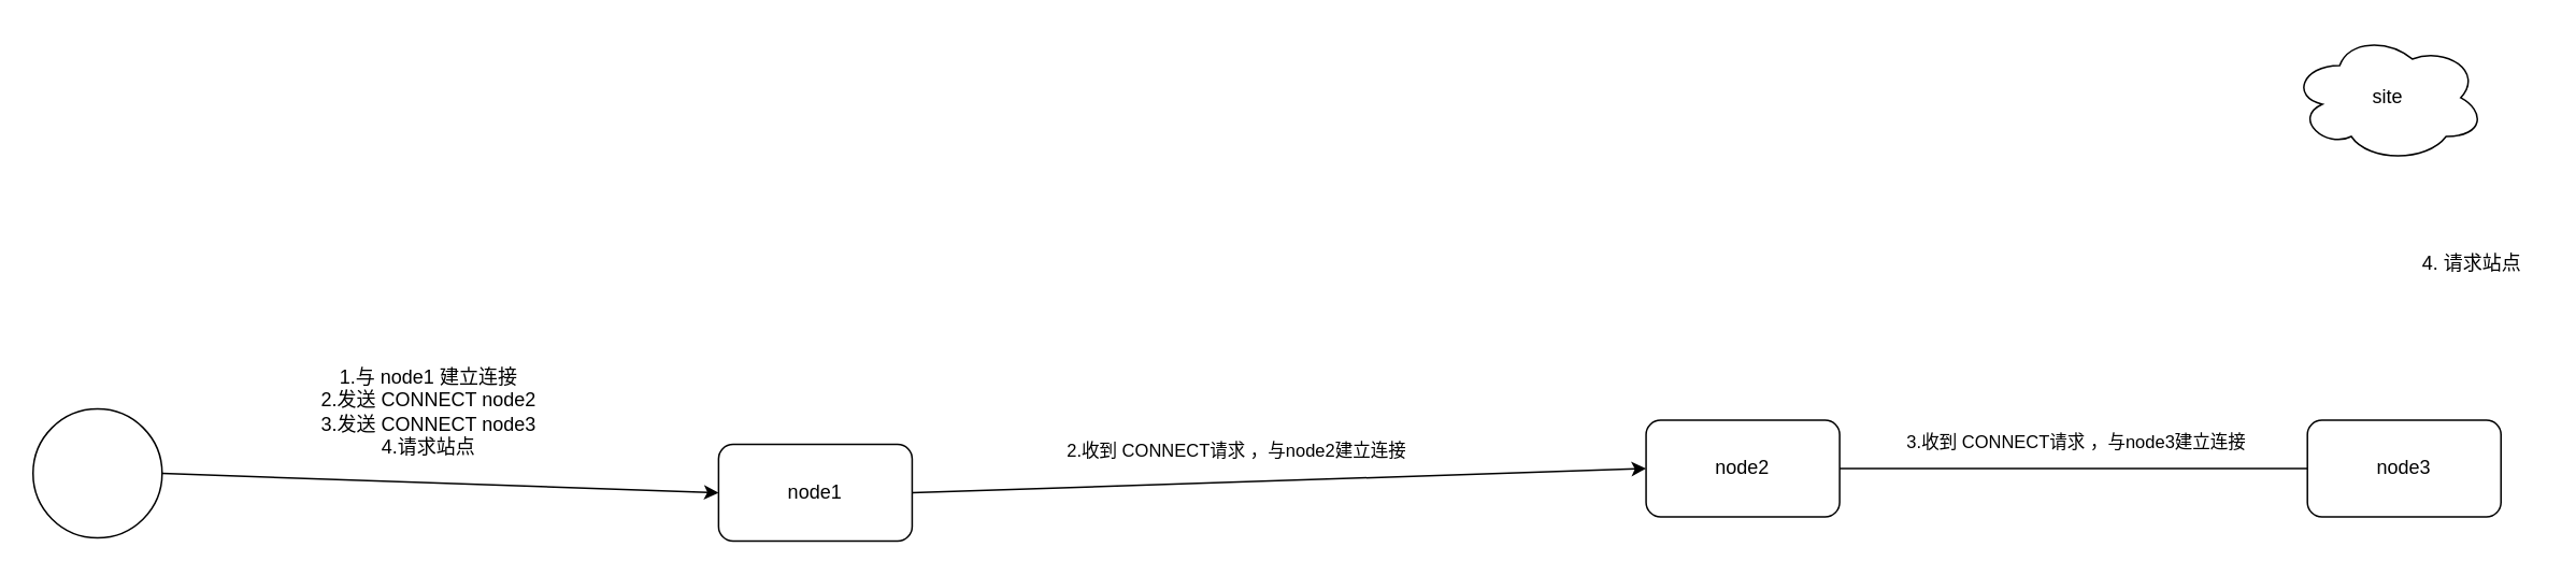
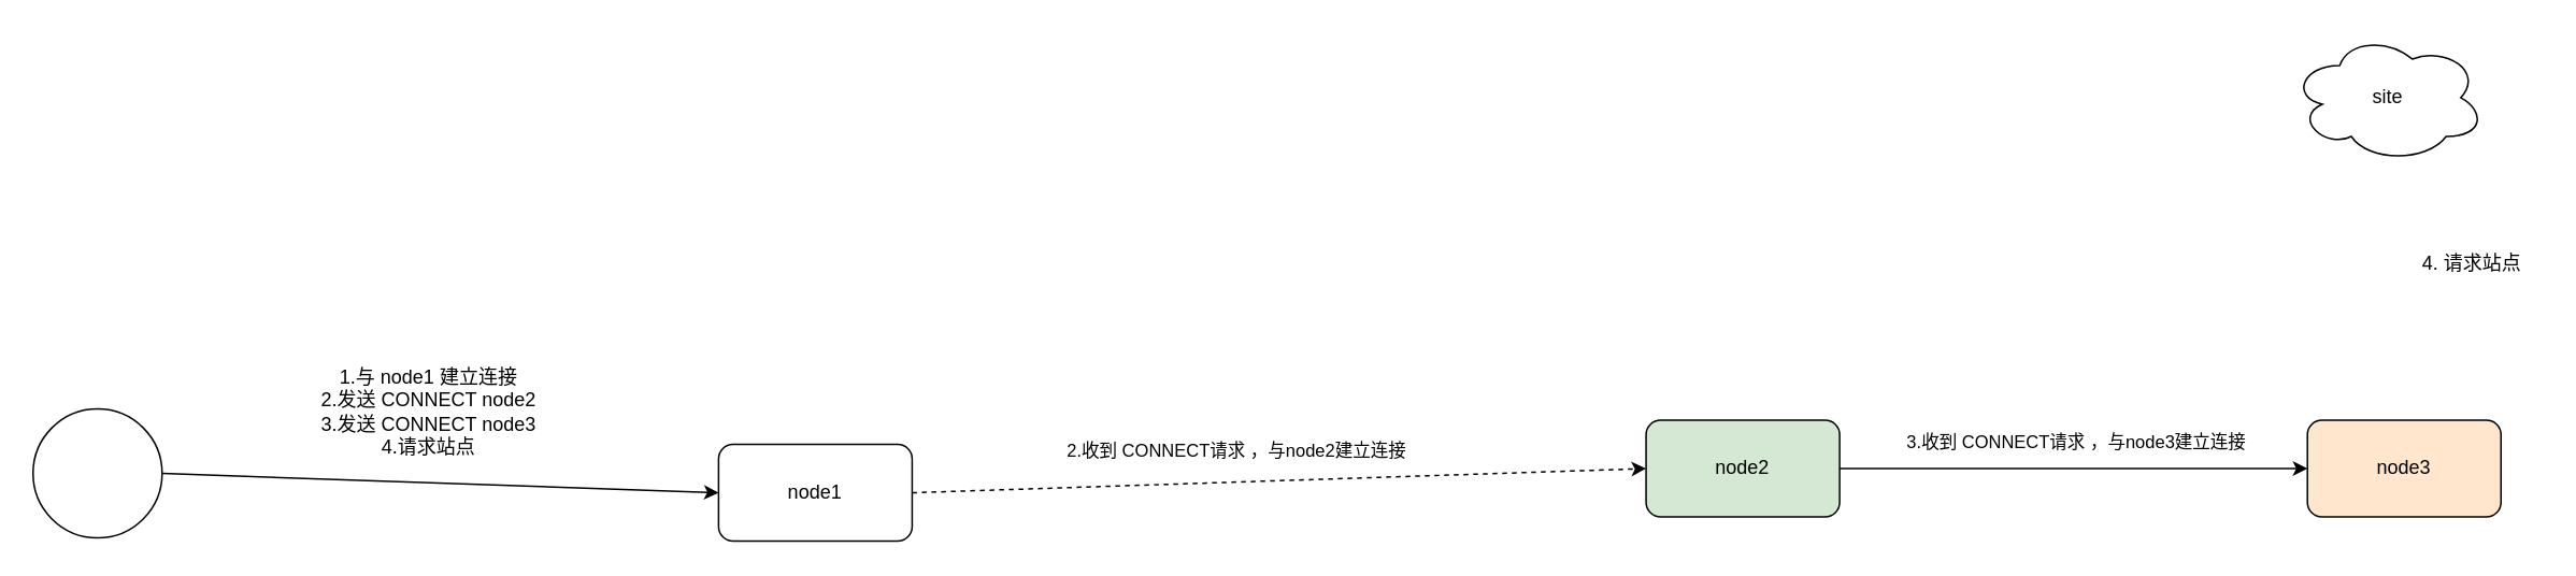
- <mxCell id="4" value="node2" style="rounded=1;whiteSpace=wrap;html=1;" vertex="1" parent="1"><mxGeometry x="1020" y="260" width="120" height="60" as="geometry" /></mxCell>
+ <mxCell id="4" value="node2" style="rounded=1;whiteSpace=wrap;html=1;fillColor=#d5e8d4;" vertex="1" parent="1"><mxGeometry x="1020" y="260" width="120" height="60" as="geometry" /></mxCell>
- <mxCell id="11" value="" style="endArrow=none;html=1;rounded=0;exitX=1;exitY=0.5;exitDx=0;exitDy=0;entryX=0;entryY=0.5;entryDx=0;entryDy=0;" edge="1" parent="1" source="4" target="5"><mxGeometry width="50" height="50" relative="1" as="geometry"><mxPoint x="890" y="340" as="sourcePoint" /><mxPoint x="940" y="290" as="targetPoint" /></mxGeometry></mxCell>
+ <mxCell id="11" value="" style="endArrow=classic;html=1;rounded=0;exitX=1;exitY=0.5;exitDx=0;exitDy=0;entryX=0;entryY=0.5;entryDx=0;entryDy=0;" edge="1" parent="1" source="4" target="5"><mxGeometry width="50" height="50" relative="1" as="geometry"><mxPoint x="890" y="340" as="sourcePoint" /><mxPoint x="940" y="290" as="targetPoint" /></mxGeometry></mxCell>
- <mxCell id="5" value="node3" style="rounded=1;whiteSpace=wrap;html=1;" vertex="1" parent="1"><mxGeometry x="1430" y="260" width="120" height="60" as="geometry" /></mxCell>
+ <mxCell id="5" value="node3" style="rounded=1;whiteSpace=wrap;html=1;fillColor=#ffe6cc;" vertex="1" parent="1"><mxGeometry x="1430" y="260" width="120" height="60" as="geometry" /></mxCell>
- <mxCell id="9" value="" style="endArrow=classic;html=1;rounded=0;exitX=1;exitY=0.5;exitDx=0;exitDy=0;entryX=0;entryY=0.5;entryDx=0;entryDy=0;" edge="1" parent="1" source="3" target="4"><mxGeometry width="50" height="50" relative="1" as="geometry"><mxPoint x="870" y="340" as="sourcePoint" /><mxPoint x="920" y="290" as="targetPoint" /></mxGeometry></mxCell>
+ <mxCell id="9" value="" style="endArrow=classic;html=1;rounded=0;exitX=1;exitY=0.5;exitDx=0;exitDy=0;entryX=0;entryY=0.5;entryDx=0;entryDy=0;dashed=1;" edge="1" parent="1" source="3" target="4"><mxGeometry width="50" height="50" relative="1" as="geometry"><mxPoint x="870" y="340" as="sourcePoint" /><mxPoint x="920" y="290" as="targetPoint" /></mxGeometry></mxCell>
